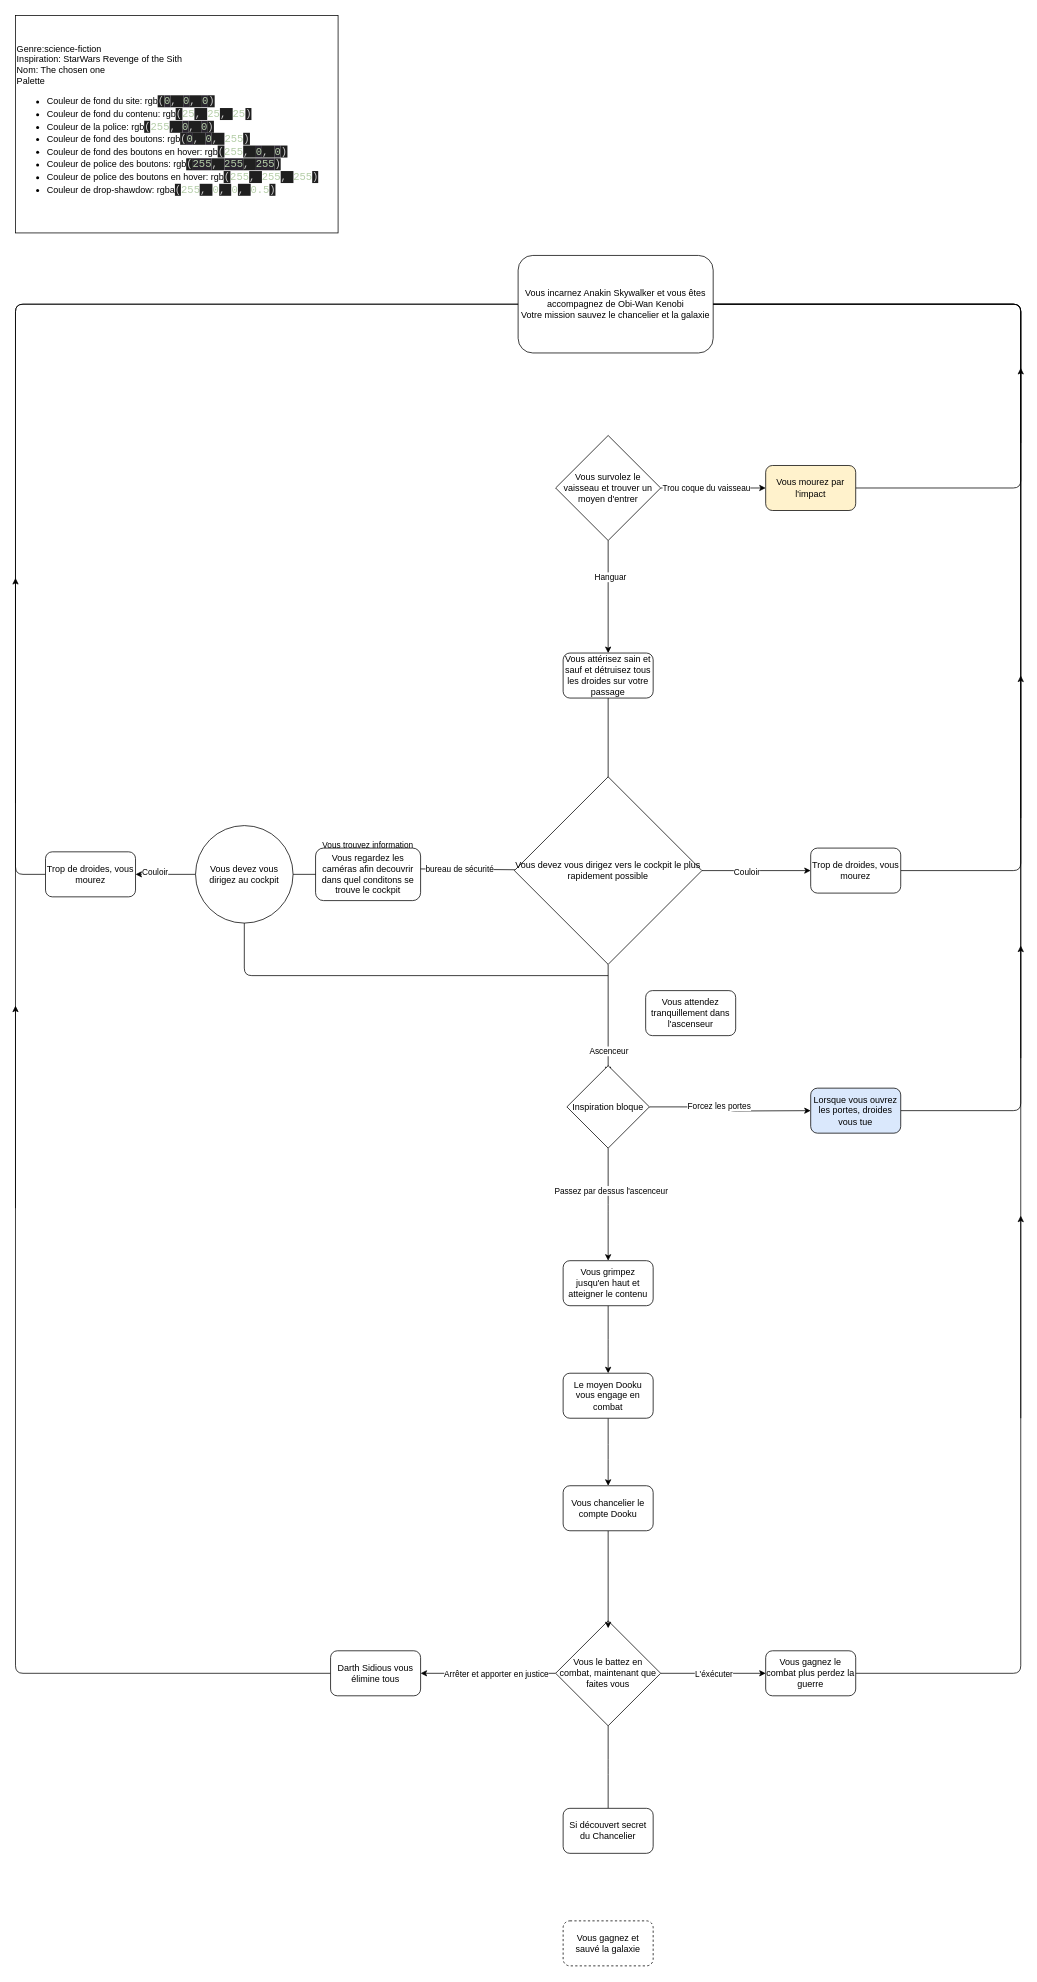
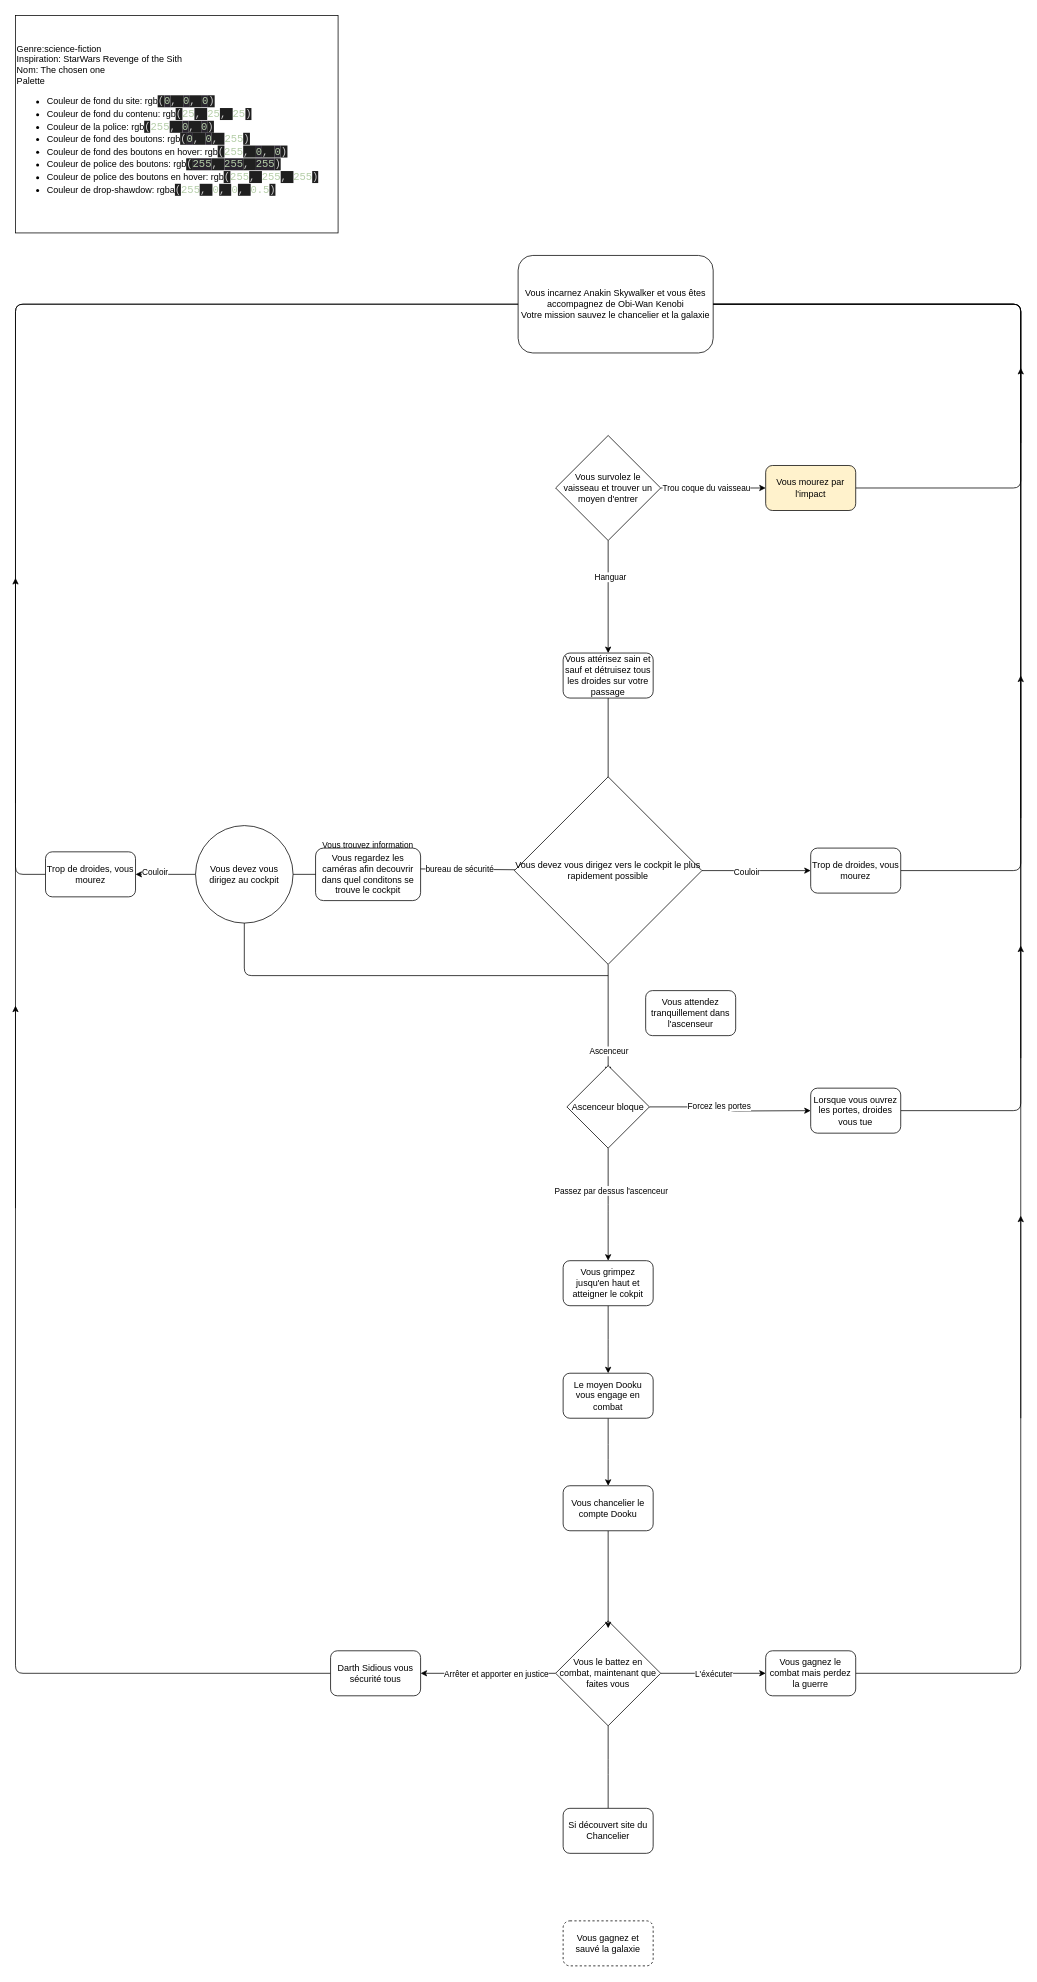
- <mxCell id="32" value="Inspiration bloque" style="rhombus;whiteSpace=wrap;html=1;" parent="1" vertex="1"><mxGeometry x="755" y="1420" width="110" height="110" as="geometry" /></mxCell>
+ <mxCell id="32" value="Ascenceur bloque" style="rhombus;whiteSpace=wrap;html=1;" parent="1" vertex="1"><mxGeometry x="755" y="1420" width="110" height="110" as="geometry" /></mxCell>
- <mxCell id="34" value="Lorsque vous ouvrez les portes, droides vous tue" style="rounded=1;whiteSpace=wrap;html=1;fillColor=#dae8fc;" parent="1" vertex="1"><mxGeometry x="1080" y="1450" width="120" height="60" as="geometry" /></mxCell>
+ <mxCell id="34" value="Lorsque vous ouvrez les portes, droides vous tue" style="rounded=1;whiteSpace=wrap;html=1;" parent="1" vertex="1"><mxGeometry x="1080" y="1450" width="120" height="60" as="geometry" /></mxCell>
- <mxCell id="36" value="Vous grimpez jusqu'en haut et atteigner le contenu" style="rounded=1;whiteSpace=wrap;html=1;" parent="1" vertex="1"><mxGeometry x="750" y="1680" width="120" height="60" as="geometry" /></mxCell>
+ <mxCell id="36" value="Vous grimpez jusqu'en haut et atteigner le cokpit" style="rounded=1;whiteSpace=wrap;html=1;" parent="1" vertex="1"><mxGeometry x="750" y="1680" width="120" height="60" as="geometry" /></mxCell>
- <mxCell id="48" value="Darth Sidious vous élimine tous" style="rounded=1;whiteSpace=wrap;html=1;" parent="1" vertex="1"><mxGeometry x="440" y="2200" width="120" height="60" as="geometry" /></mxCell>
+ <mxCell id="48" value="Darth Sidious vous sécurité tous" style="rounded=1;whiteSpace=wrap;html=1;" parent="1" vertex="1"><mxGeometry x="440" y="2200" width="120" height="60" as="geometry" /></mxCell>
- <mxCell id="46" value="Vous gagnez le combat plus perdez la guerre" style="rounded=1;whiteSpace=wrap;html=1;" parent="1" vertex="1"><mxGeometry x="1020" y="2200" width="120" height="60" as="geometry" /></mxCell>
+ <mxCell id="46" value="Vous gagnez le combat mais perdez la guerre" style="rounded=1;whiteSpace=wrap;html=1;" parent="1" vertex="1"><mxGeometry x="1020" y="2200" width="120" height="60" as="geometry" /></mxCell>
- <mxCell id="49" value="Si découvert secret du Chancelier" style="rounded=1;whiteSpace=wrap;html=1;" parent="1" vertex="1"><mxGeometry x="750" y="2410" width="120" height="60" as="geometry" /></mxCell>
+ <mxCell id="49" value="Si découvert site du Chancelier" style="rounded=1;whiteSpace=wrap;html=1;" parent="1" vertex="1"><mxGeometry x="750" y="2410" width="120" height="60" as="geometry" /></mxCell>
